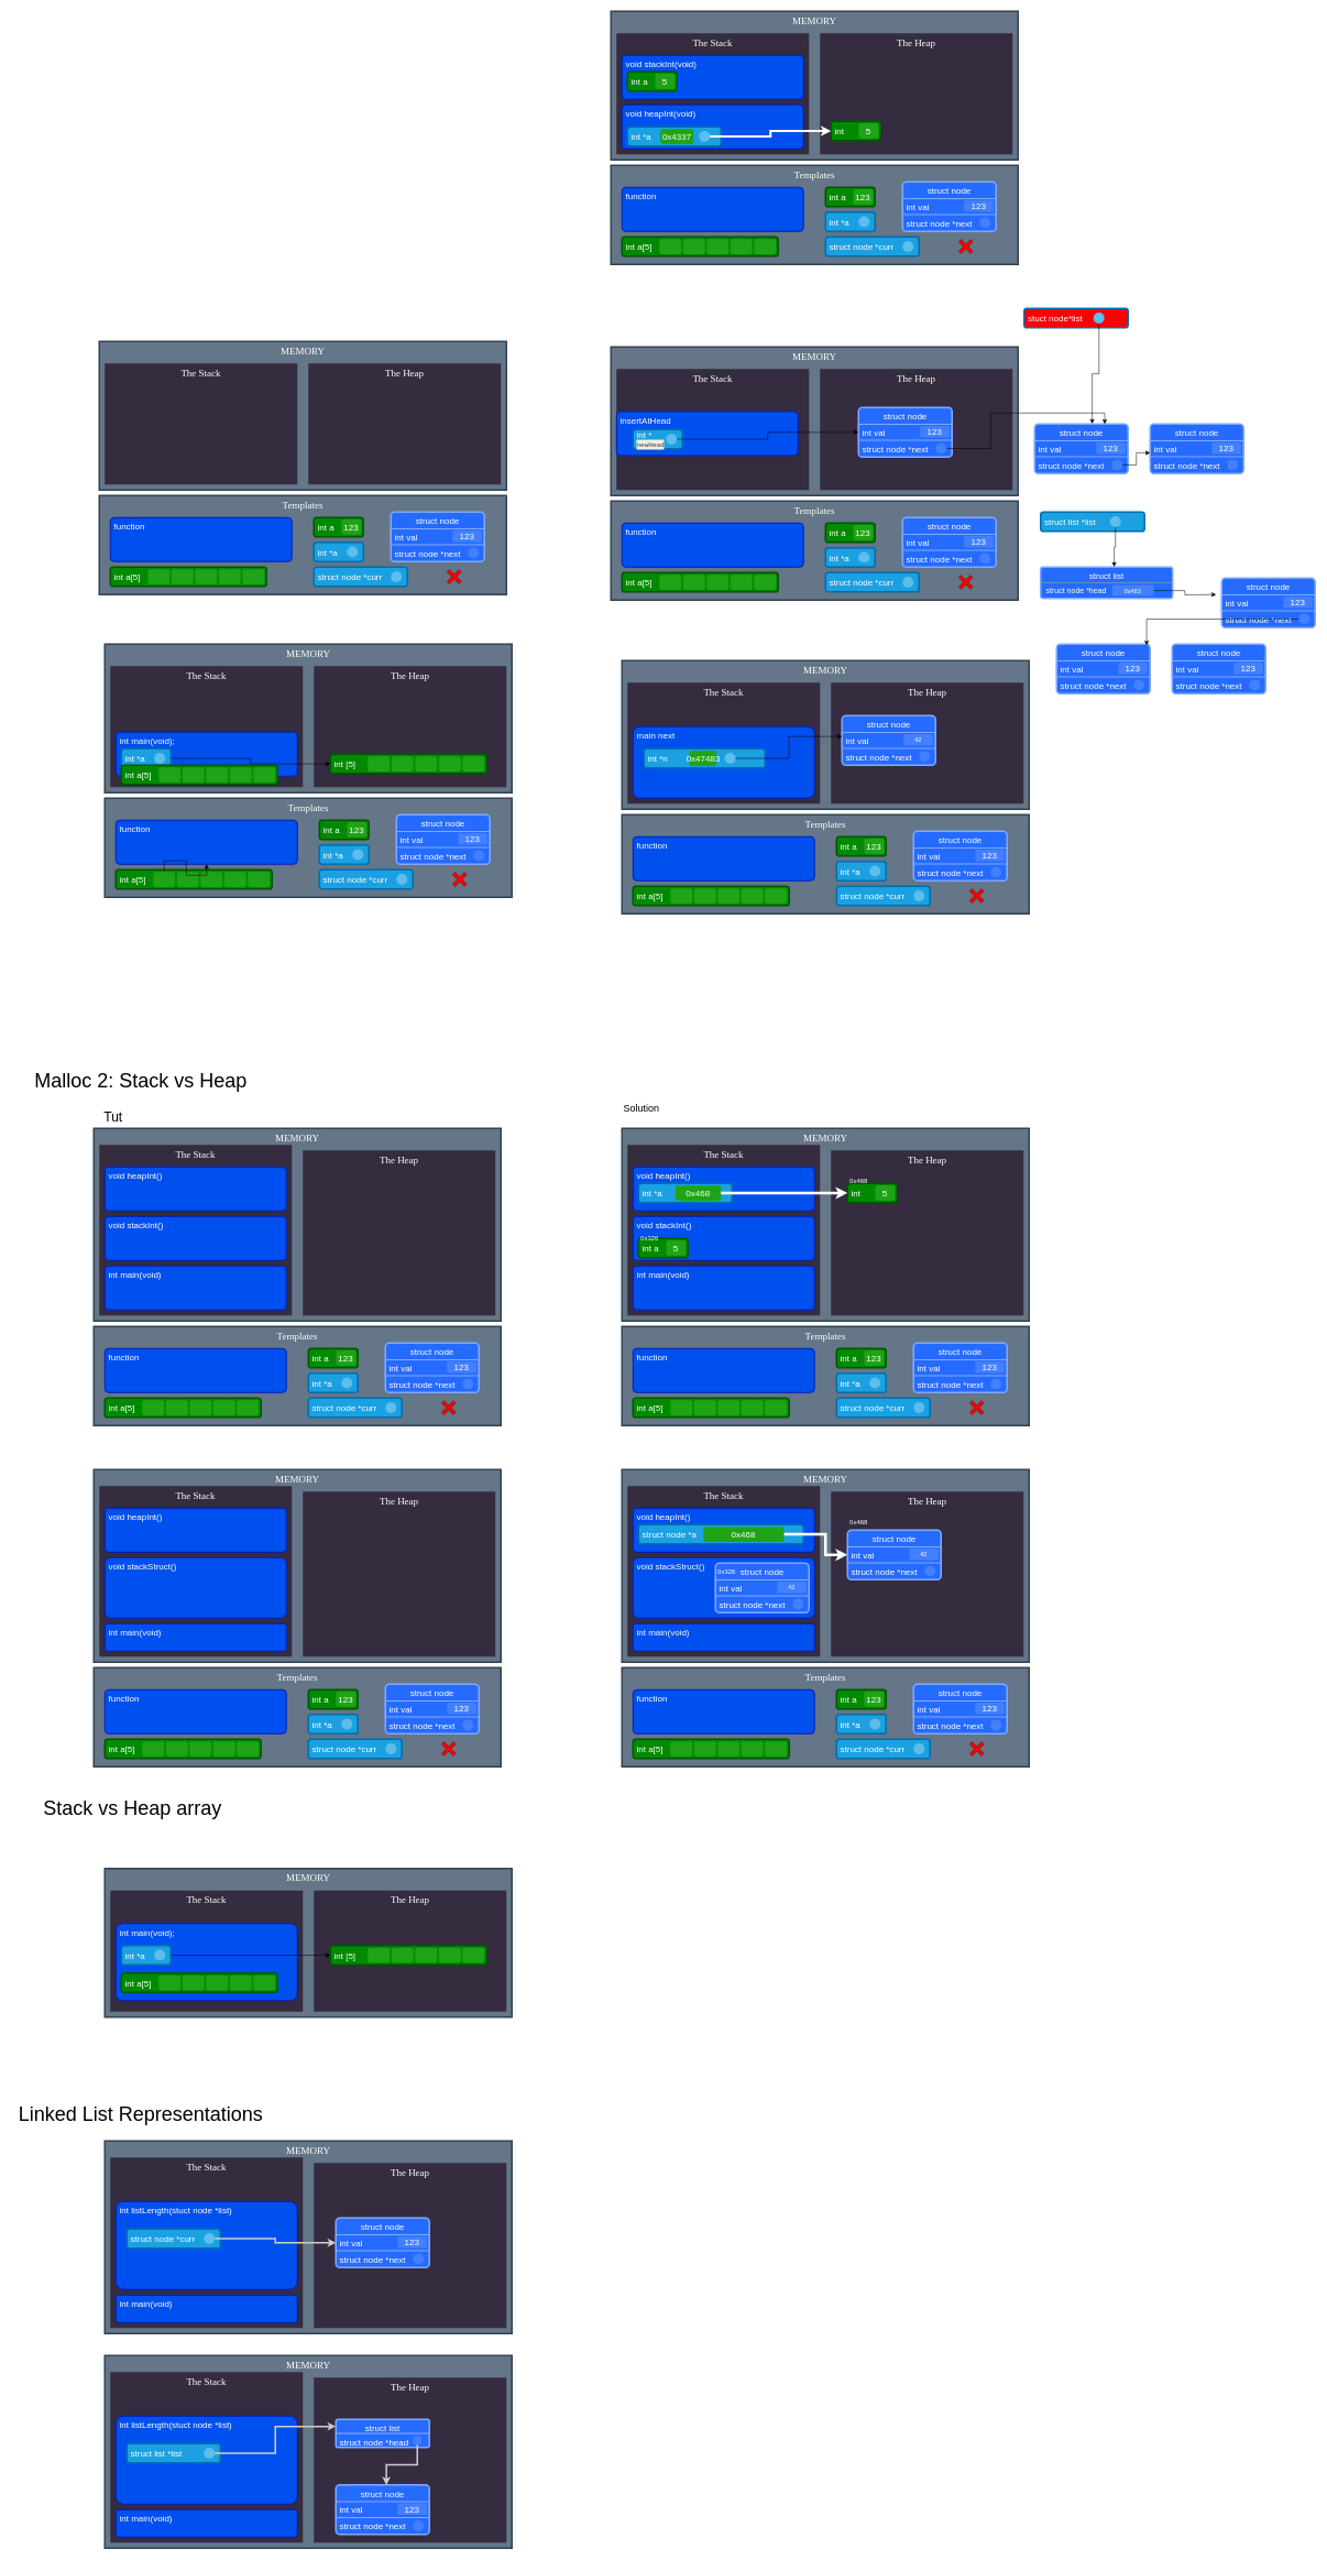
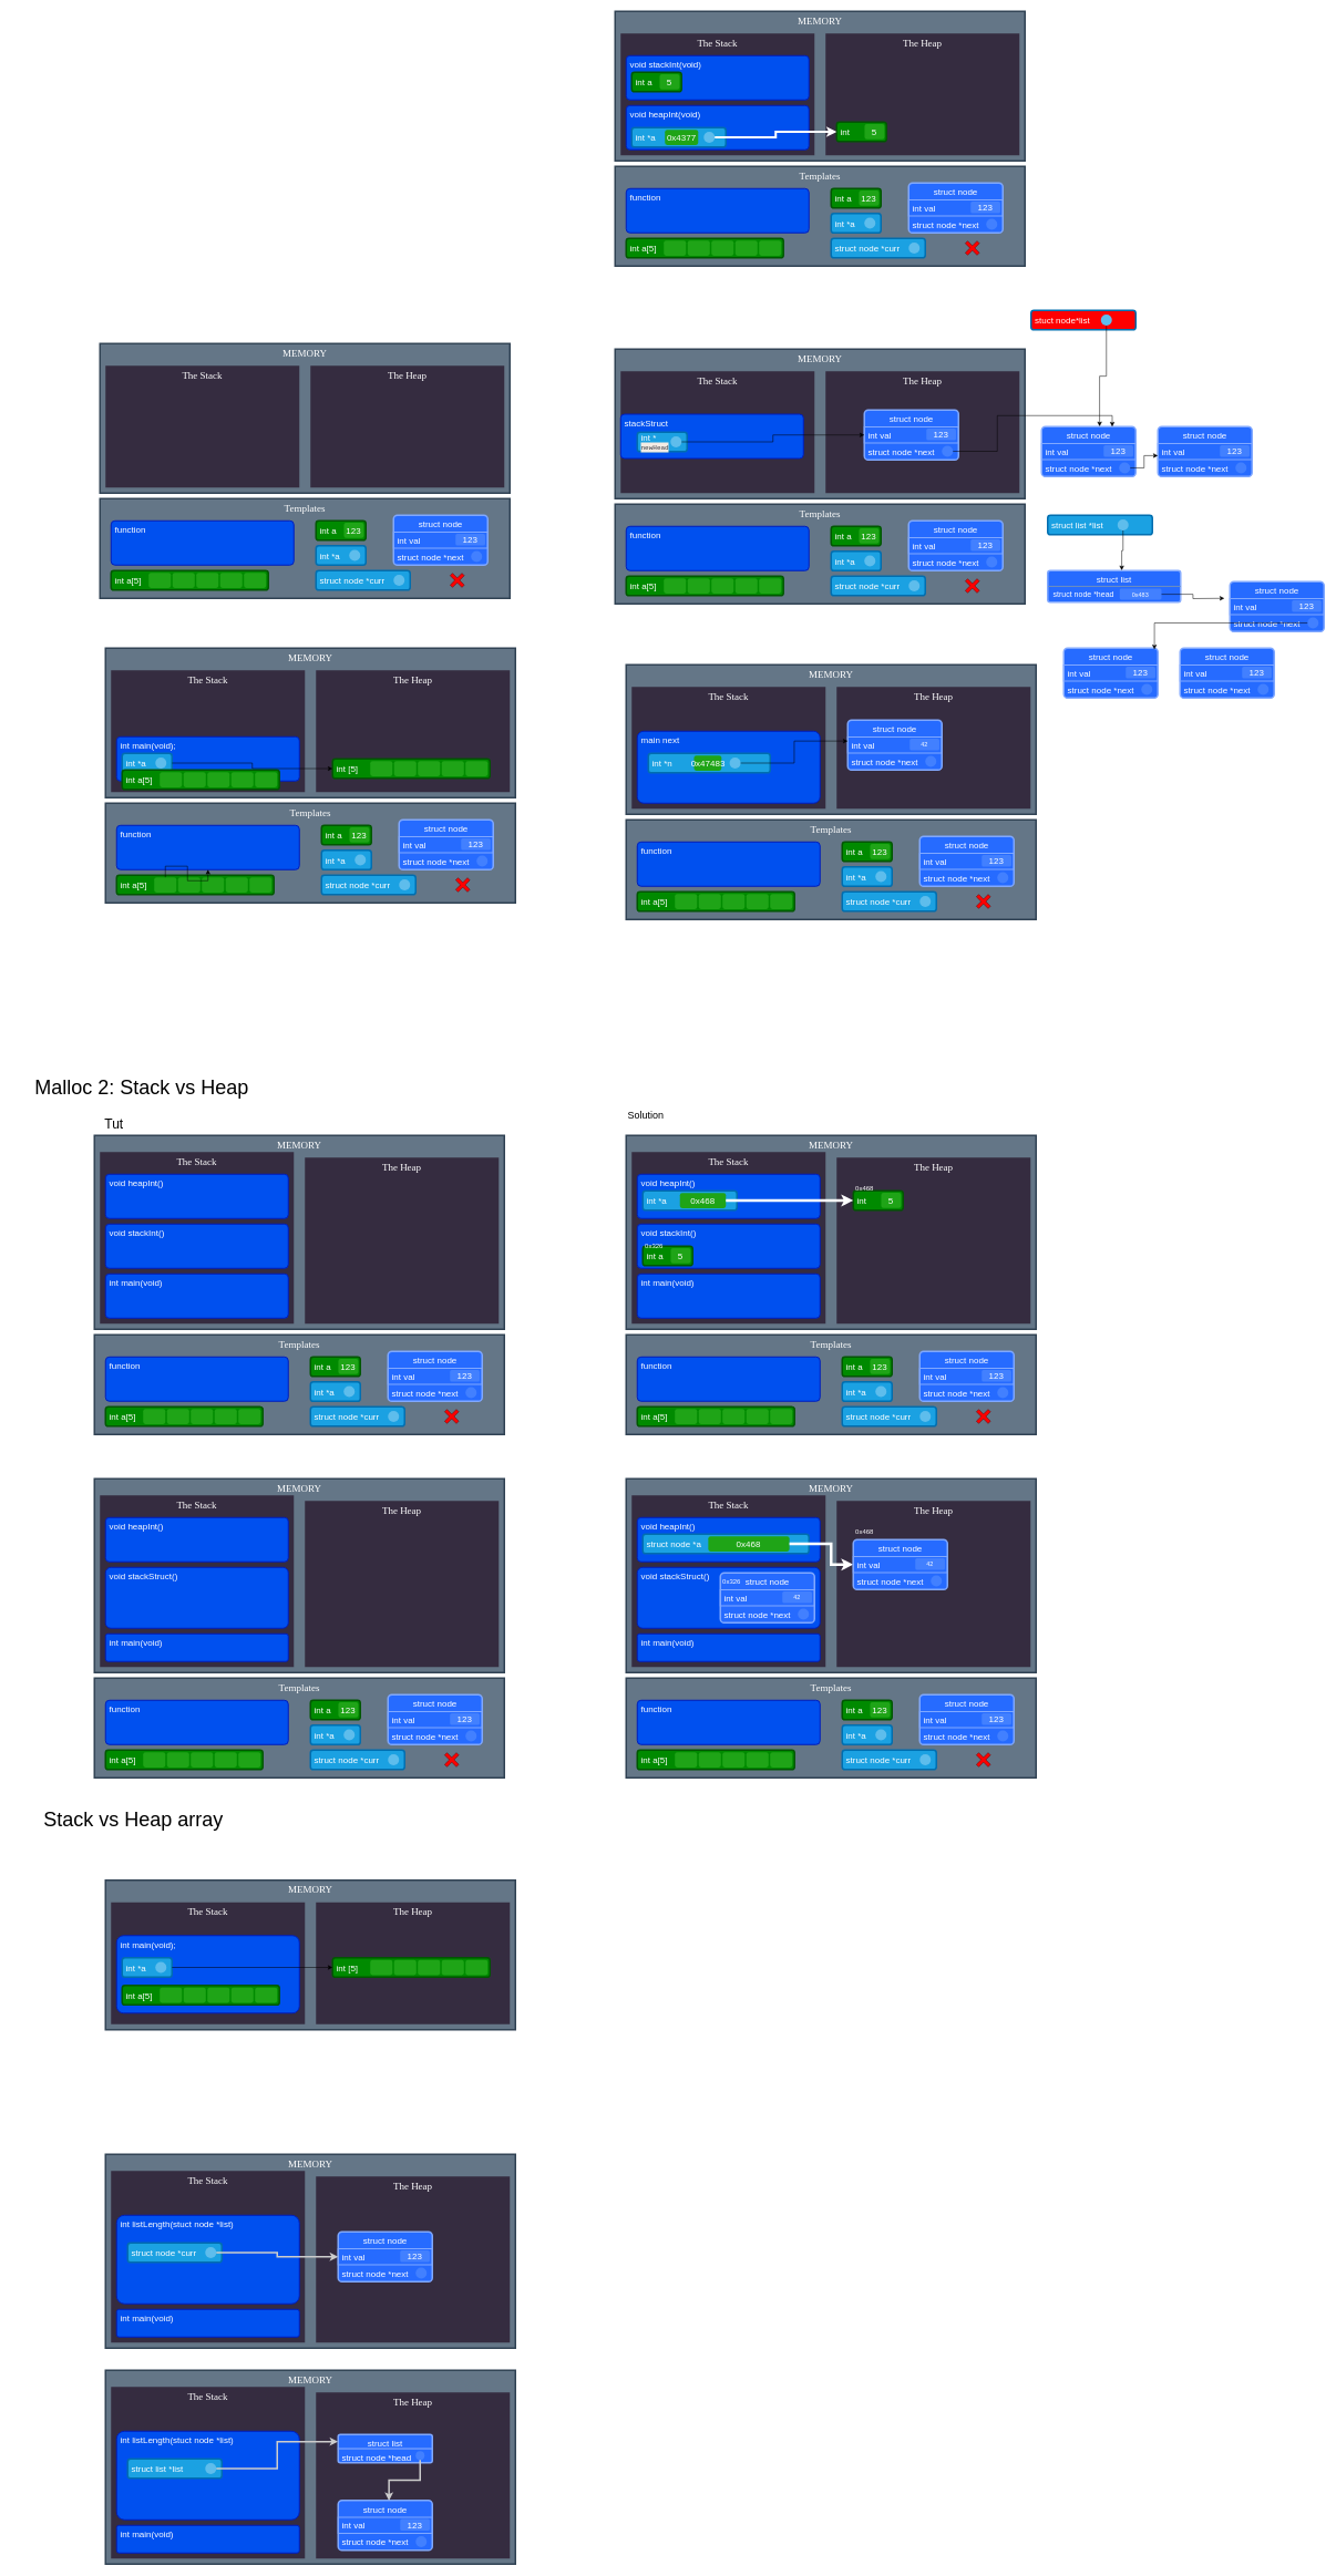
- <mxCell id="73" value="0x4337" style="rounded=1;whiteSpace=wrap;html=1;fillColor=#1fa417;strokeColor=none;fontSize=16;fontColor=#FFFFFF;" parent="70" vertex="1"><mxGeometry x="60" y="3.75" width="60" height="27.5" as="geometry" /></mxCell>
+ <mxCell id="73" value="0x4377" style="rounded=1;whiteSpace=wrap;html=1;fillColor=#1fa417;strokeColor=none;fontSize=16;fontColor=#FFFFFF;" parent="70" vertex="1"><mxGeometry x="60" y="3.75" width="60" height="27.5" as="geometry" /></mxCell>
- <mxCell id="236" value="insertAtHead" style="rounded=1;whiteSpace=wrap;html=1;verticalAlign=top;align=left;spacingLeft=5;fillColor=#0050ef;strokeColor=#001DBC;fontColor=#ffffff;strokeWidth=2;fontSize=16;arcSize=9;" parent="1" vertex="1"><mxGeometry x="1120" y="747.5" width="330" height="80" as="geometry" /></mxCell>
+ <mxCell id="236" value="stackStruct" style="rounded=1;whiteSpace=wrap;html=1;verticalAlign=top;align=left;spacingLeft=5;fillColor=#0050ef;strokeColor=#001DBC;fontColor=#ffffff;strokeWidth=2;fontSize=16;arcSize=9;" parent="1" vertex="1"><mxGeometry x="1120" y="747.5" width="330" height="80" as="geometry" /></mxCell>
- <mxCell id="481" value="&lt;font style=&quot;font-size: 36px;&quot;&gt;Linked List Representations&lt;font&gt;&lt;br&gt;&lt;/font&gt;&lt;/font&gt;" style="text;html=1;align=center;verticalAlign=middle;resizable=0;points=[];autosize=1;strokeColor=none;fillColor=none;fontFamily=Helvetica;fontSize=11;fontColor=default;labelBackgroundColor=default;" vertex="1" parent="1"><mxGeometry x="20" y="3810" width="470" height="60" as="geometry" /></mxCell>
